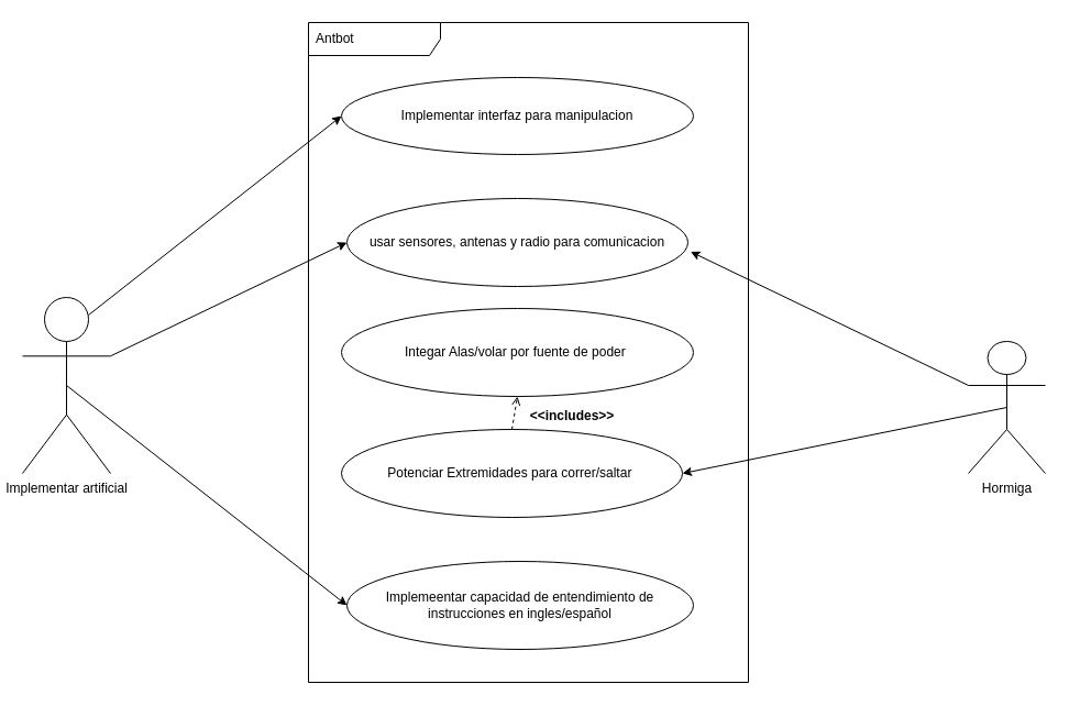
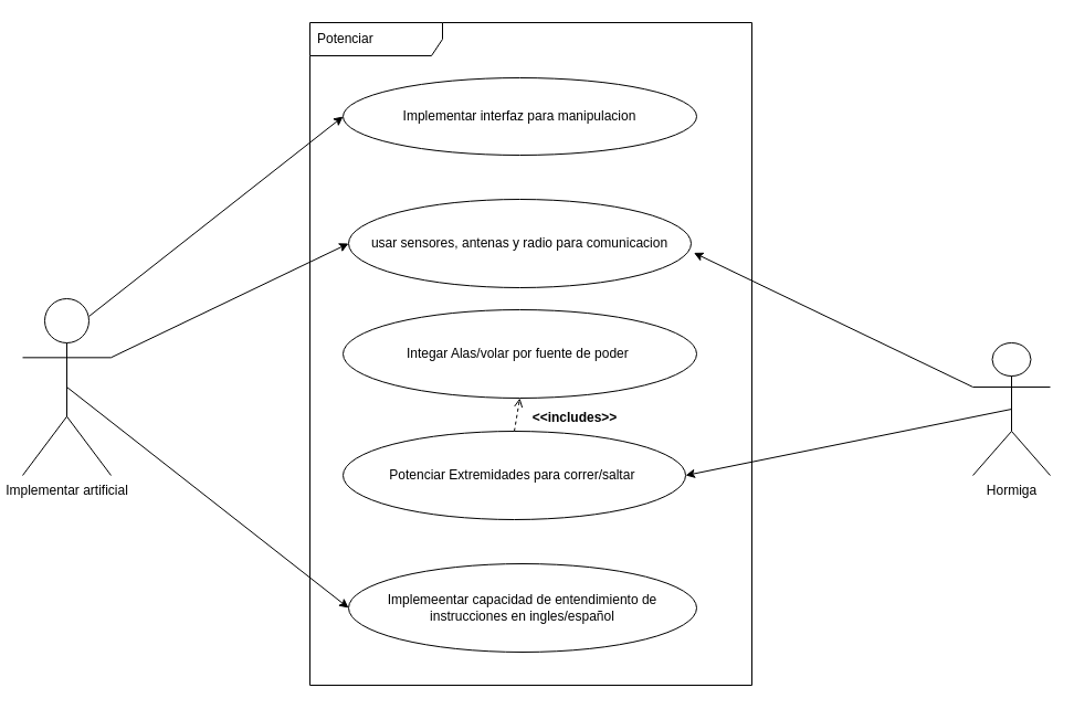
- <mxCell id="7" value="Antbot" style="shape=umlFrame;whiteSpace=wrap;html=1;width=120;height=30;boundedLbl=1;verticalAlign=middle;align=left;spacingLeft=5;" vertex="1" parent="1"><mxGeometry x="280" y="20" width="400" height="600" as="geometry" /></mxCell>
+ <mxCell id="7" value="Potenciar" style="shape=umlFrame;whiteSpace=wrap;html=1;width=120;height=30;boundedLbl=1;verticalAlign=middle;align=left;spacingLeft=5;" vertex="1" parent="1"><mxGeometry x="280" y="20" width="400" height="600" as="geometry" /></mxCell>
